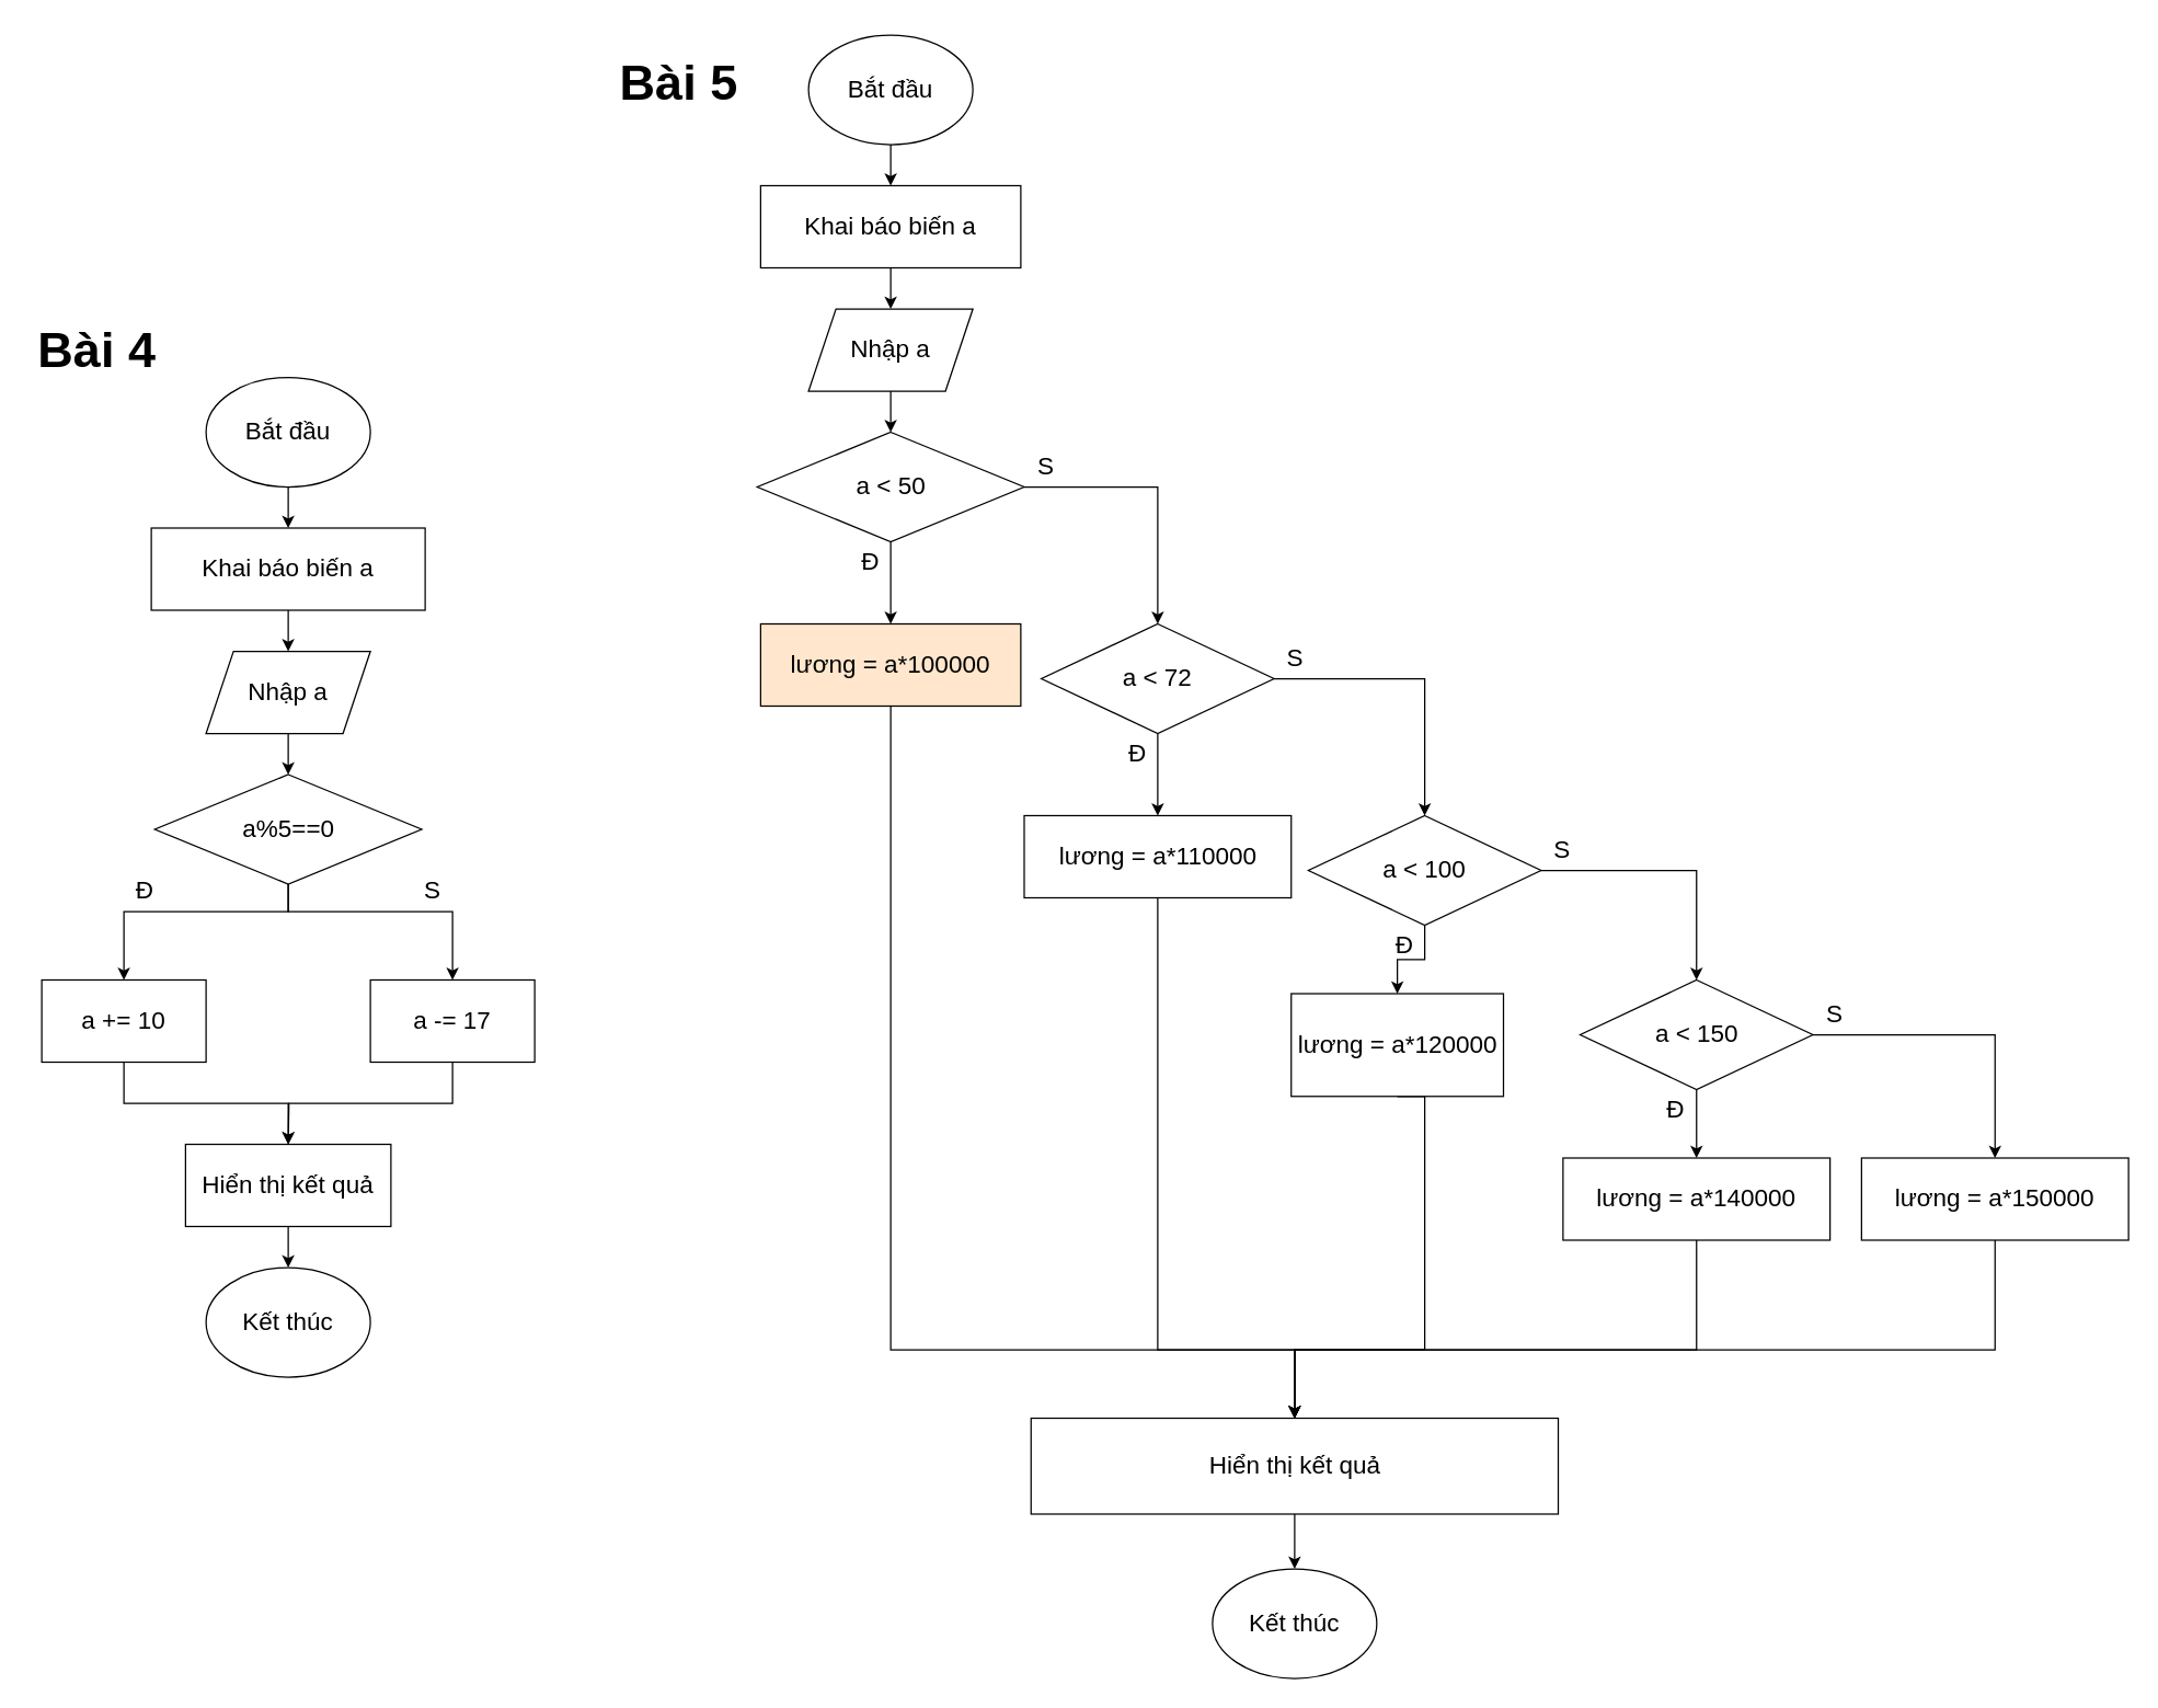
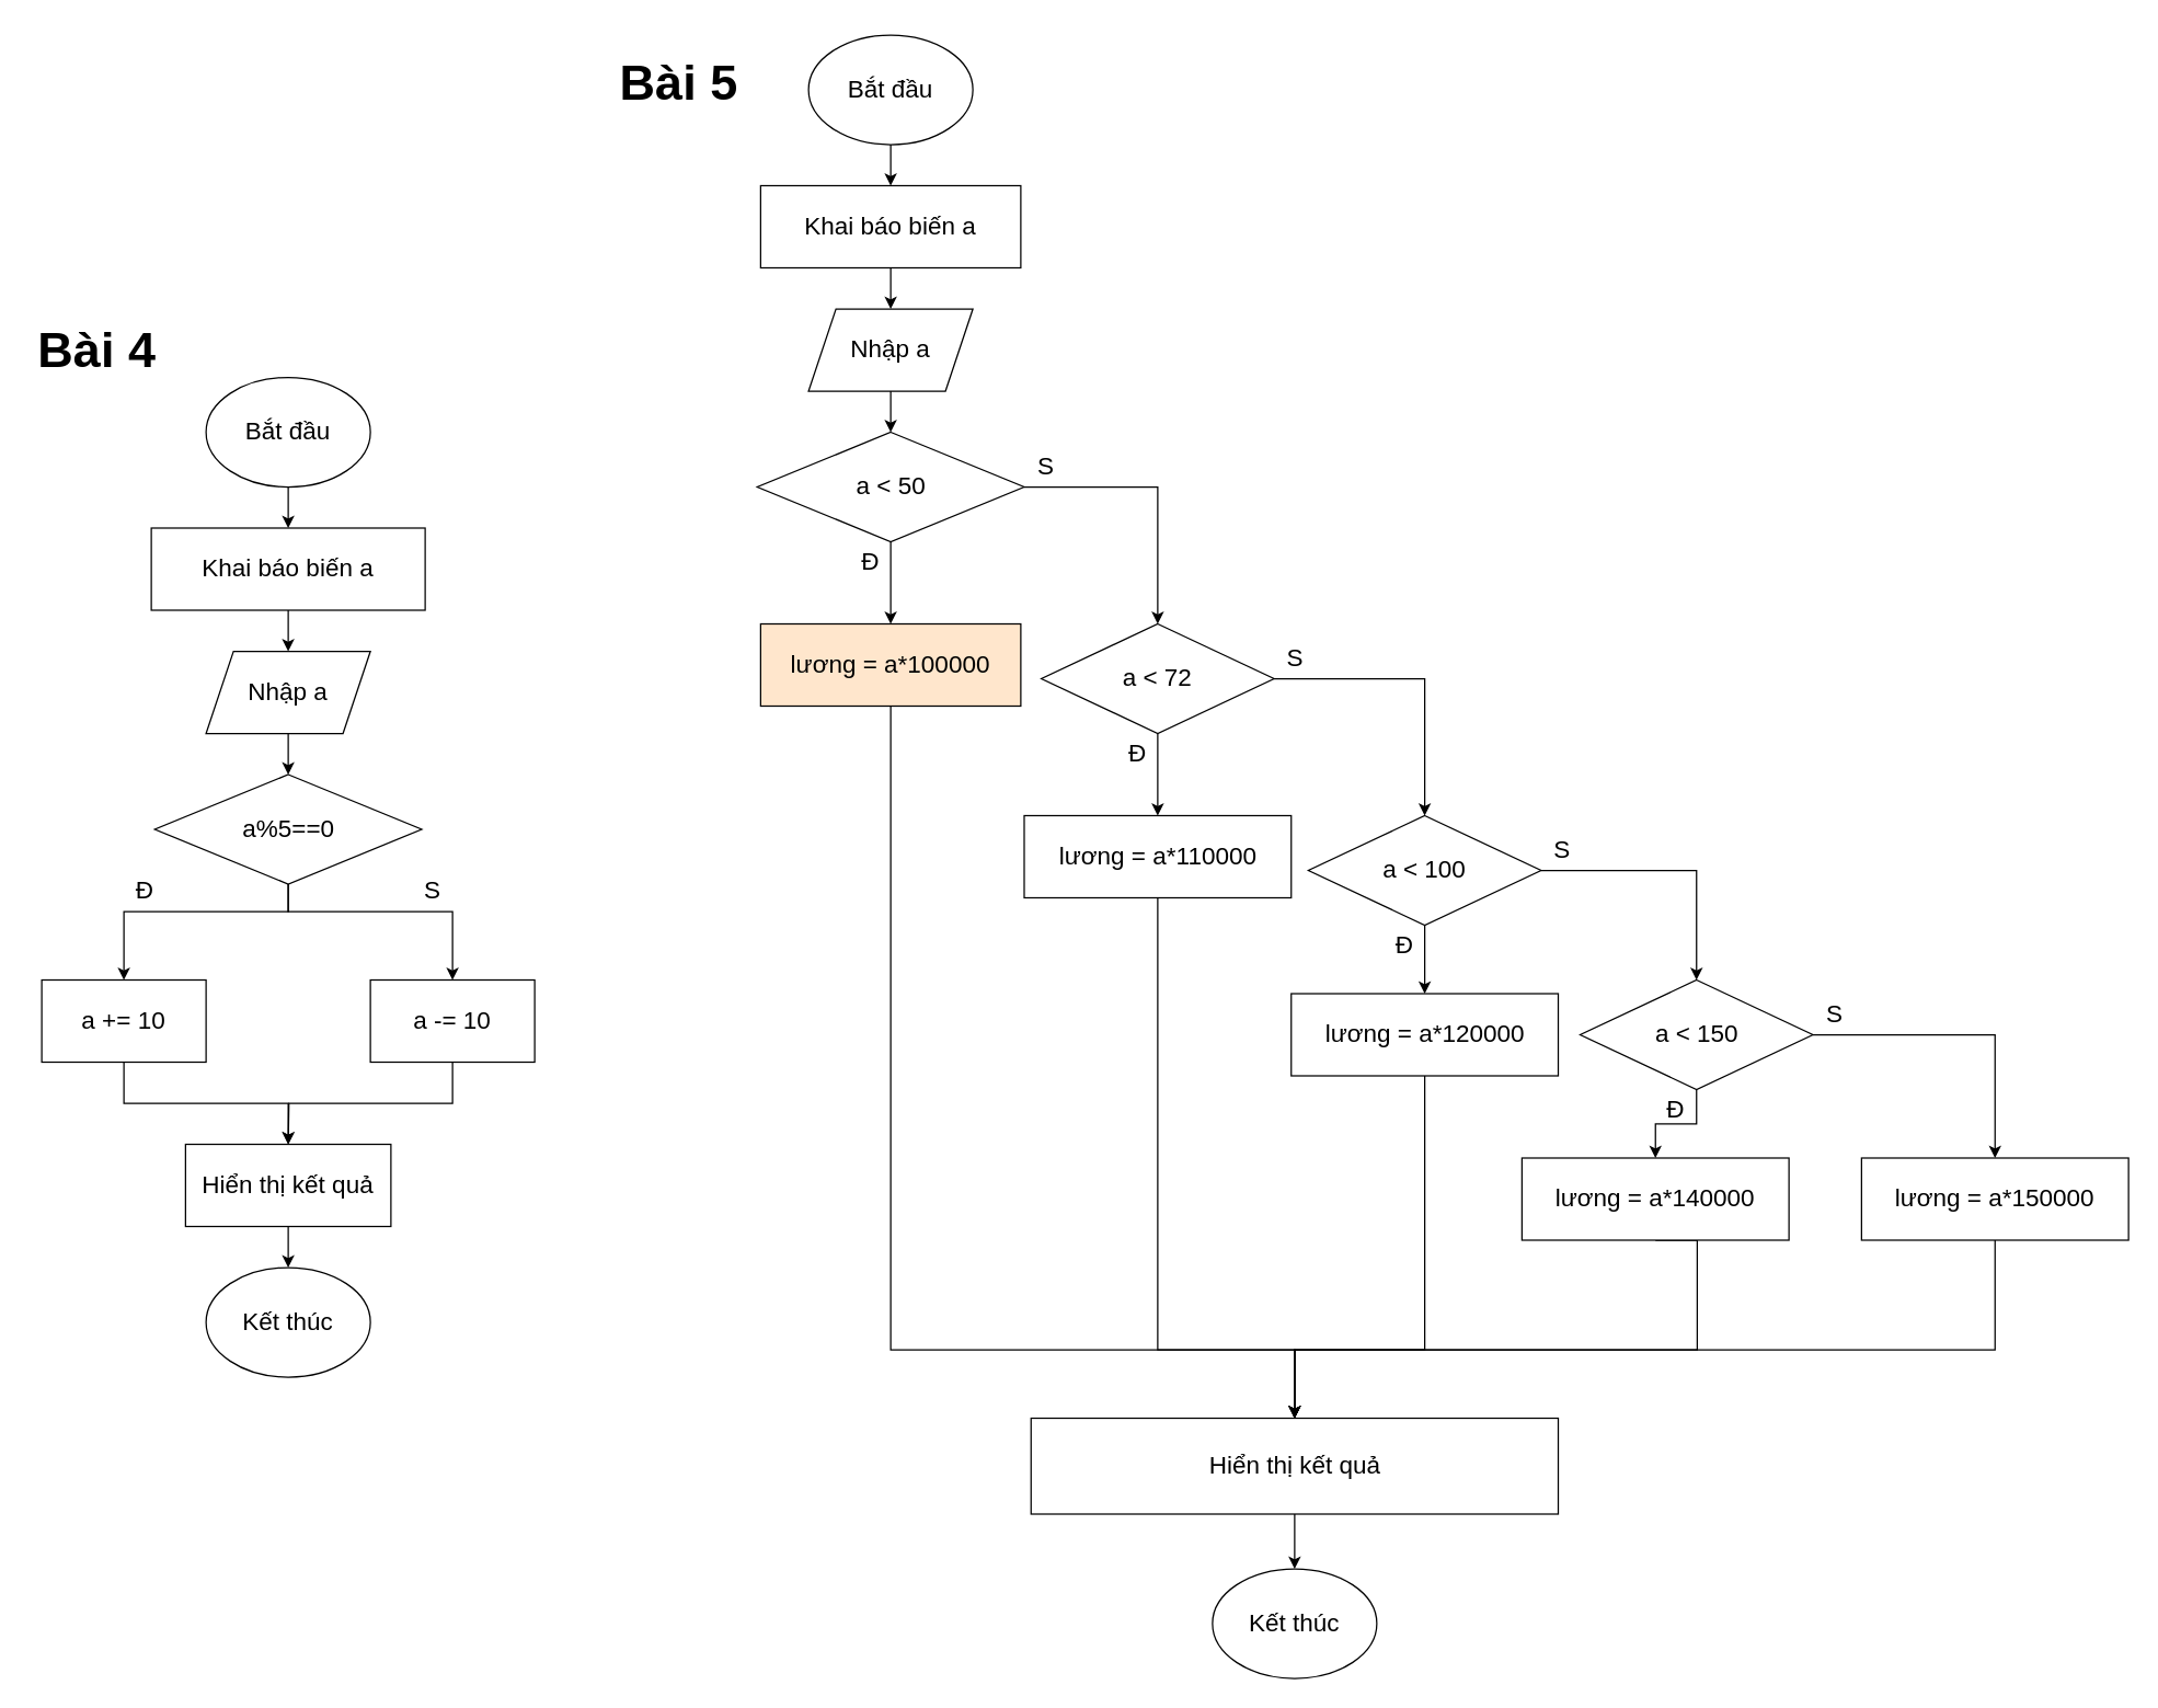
- <mxCell id="12" value="a -= 17" style="rounded=0;whiteSpace=wrap;html=1;fontFamily=Helvetica;fontSize=18;" parent="1" vertex="1"><mxGeometry x="270" y="715" width="120" height="60" as="geometry" /></mxCell>
+ <mxCell id="12" value="a -= 10" style="rounded=0;whiteSpace=wrap;html=1;fontFamily=Helvetica;fontSize=18;" parent="1" vertex="1"><mxGeometry x="270" y="715" width="120" height="60" as="geometry" /></mxCell>
- <mxCell id="40" value="lương = a*120000" style="rounded=0;whiteSpace=wrap;html=1;fontFamily=Helvetica;fontSize=18;" parent="1" vertex="1"><mxGeometry x="942.5" y="725" width="155" height="75" as="geometry" /></mxCell>
+ <mxCell id="40" value="lương = a*120000" style="rounded=0;whiteSpace=wrap;html=1;fontFamily=Helvetica;fontSize=18;" parent="1" vertex="1"><mxGeometry x="942.5" y="725" width="195" height="60" as="geometry" /></mxCell>
- <mxCell id="47" value="lương = a*140000" style="rounded=0;whiteSpace=wrap;html=1;fontFamily=Helvetica;fontSize=18;" parent="1" vertex="1"><mxGeometry x="1141" y="845" width="195" height="60" as="geometry" /></mxCell>
+ <mxCell id="47" value="lương = a*140000" style="rounded=0;whiteSpace=wrap;html=1;fontFamily=Helvetica;fontSize=18;" parent="1" vertex="1"><mxGeometry x="1111" y="845" width="195" height="60" as="geometry" /></mxCell>
